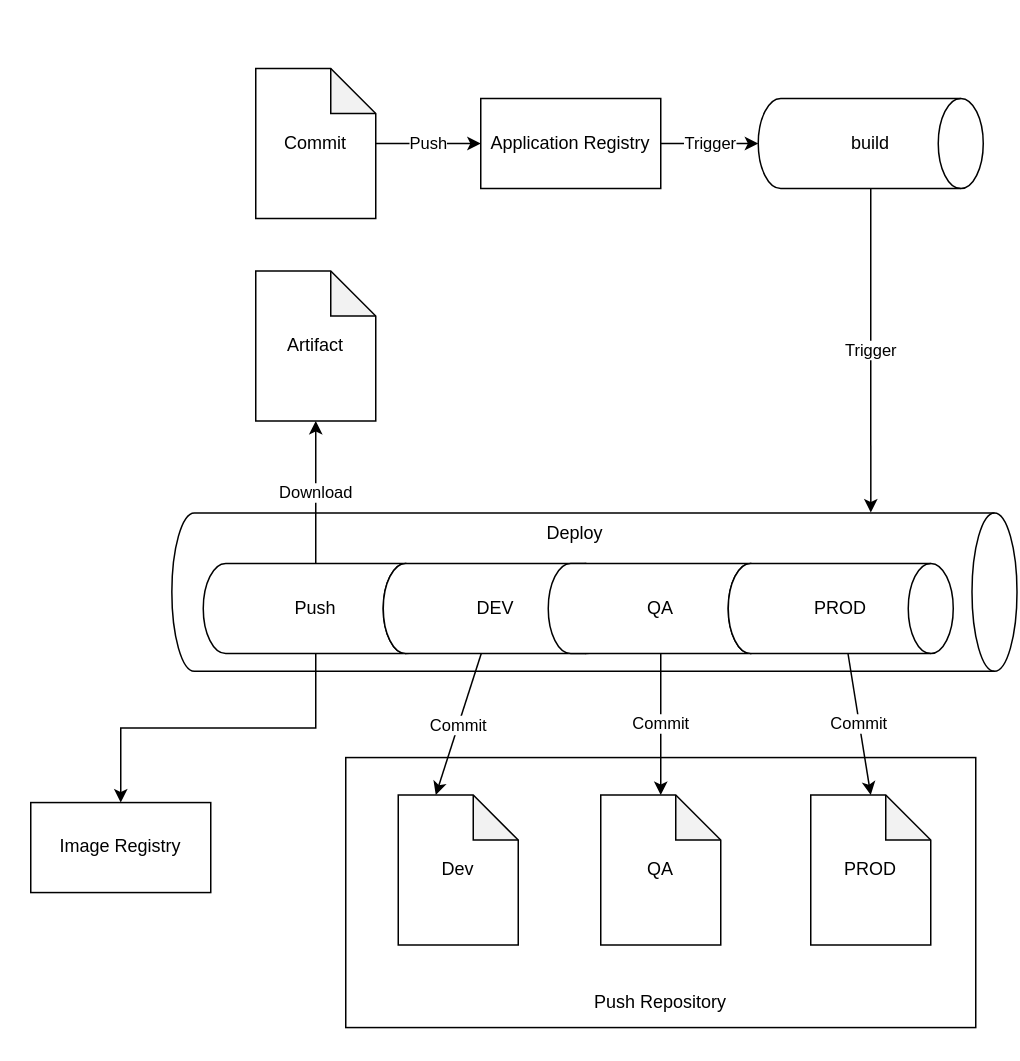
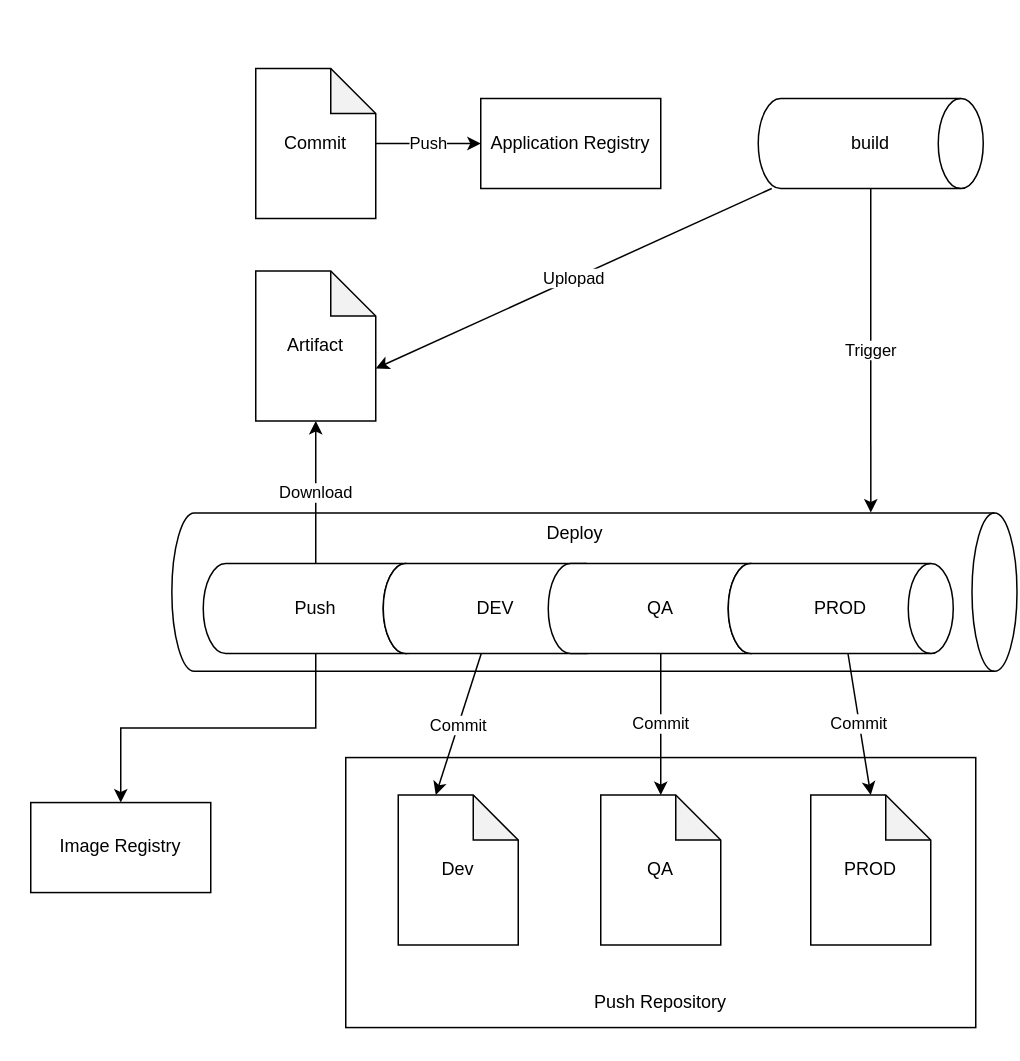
- <mxCell id="8" value="Trigger" style="edgeStyle=orthogonalEdgeStyle;rounded=0;orthogonalLoop=1;jettySize=auto;html=1;" parent="1" source="9" target="12" edge="1"><mxGeometry relative="1" as="geometry" /></mxCell>
+ <mxCell id="10" value="Uplopad" style="edgeStyle=none;rounded=0;orthogonalLoop=1;jettySize=auto;html=1;entryX=0;entryY=0;entryDx=80;entryDy=65;entryPerimeter=0;" edge="1" parent="1" source="12" target="24"><mxGeometry relative="1" as="geometry" /></mxCell>
